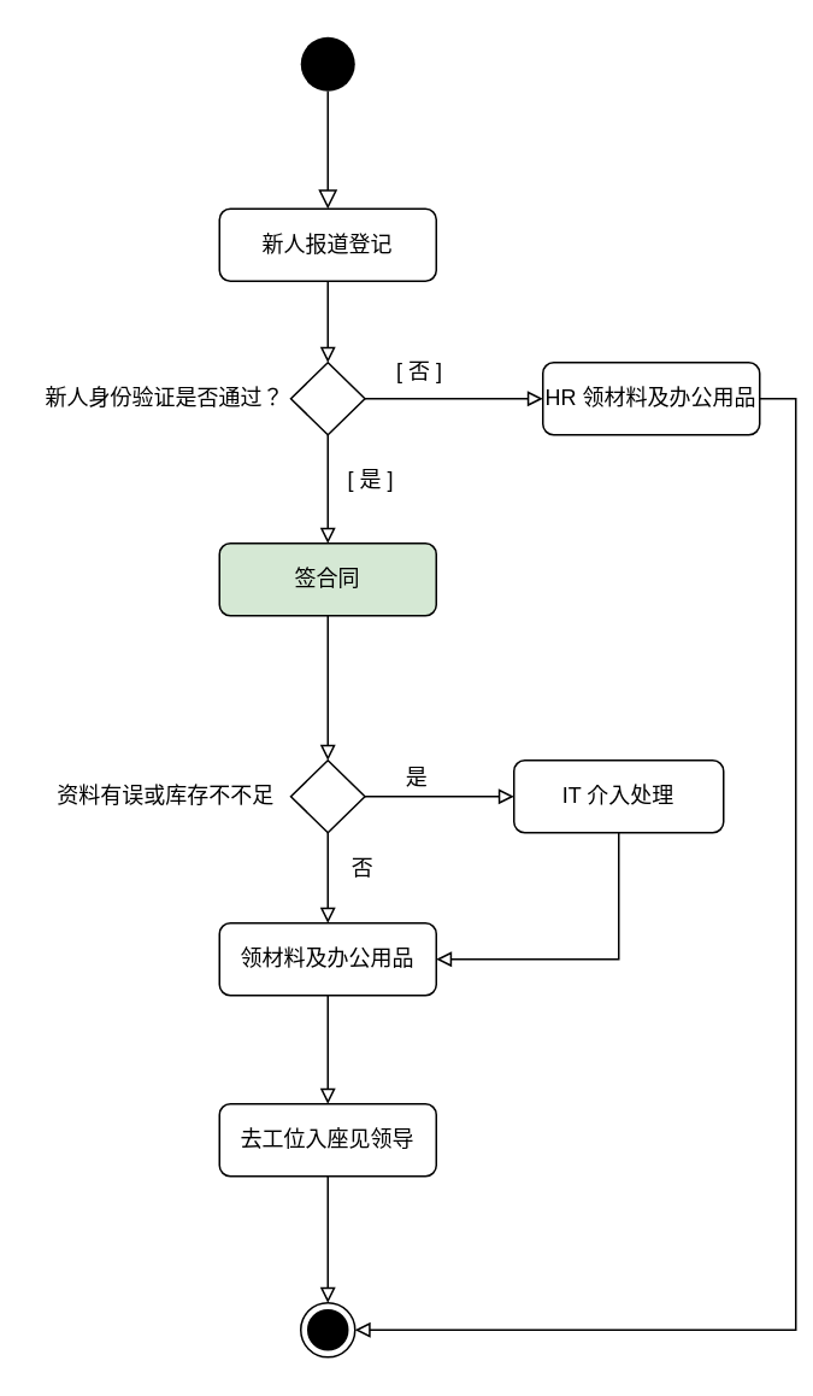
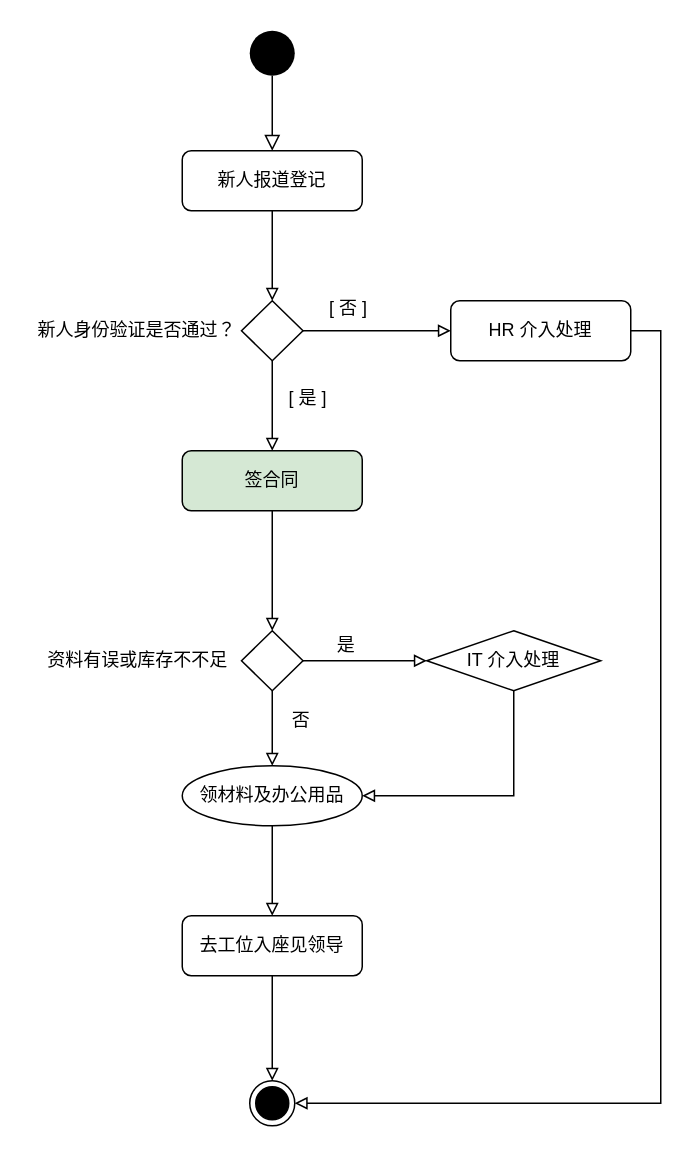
- <mxCell id="3" value="新人报道登记" style="rounded=1;whiteSpace=wrap;html=1;fontSize=12;glass=0;strokeWidth=1;shadow=0;" vertex="1" parent="1"><mxGeometry x="121" y="115" width="120" height="40" as="geometry" /></mxCell>
+ <mxCell id="3" value="新人报道登记" style="rounded=1;whiteSpace=wrap;html=1;fontSize=12;glass=0;strokeWidth=1;shadow=0;" vertex="1" parent="1"><mxGeometry x="121" y="100" width="120" height="40" as="geometry" /></mxCell>
- <mxCell id="20" value="HR 领材料及办公用品" style="rounded=1;whiteSpace=wrap;html=1;fontSize=12;glass=0;strokeWidth=1;shadow=0;" vertex="1" parent="1"><mxGeometry x="300" y="200" width="120" height="40" as="geometry" /></mxCell>
+ <mxCell id="20" value="HR 介入处理" style="rounded=1;whiteSpace=wrap;html=1;fontSize=12;glass=0;strokeWidth=1;shadow=0;" vertex="1" parent="1"><mxGeometry x="300" y="200" width="120" height="40" as="geometry" /></mxCell>
- <mxCell id="27" value="IT 介入处理" style="rounded=1;whiteSpace=wrap;html=1;fontSize=12;glass=0;strokeWidth=1;shadow=0;" vertex="1" parent="1"><mxGeometry x="284" y="420" width="116" height="40" as="geometry" /></mxCell>
+ <mxCell id="27" value="IT 介入处理" style="rhombus;whiteSpace=wrap;html=1;fontSize=12;glass=0;strokeWidth=1;shadow=0;" vertex="1" parent="1"><mxGeometry x="284" y="420" width="116" height="40" as="geometry" /></mxCell>
- <mxCell id="9" value="领材料及办公用品" style="rounded=1;whiteSpace=wrap;html=1;fontSize=12;glass=0;strokeWidth=1;shadow=0;" vertex="1" parent="1"><mxGeometry x="121" y="510" width="120" height="40" as="geometry" /></mxCell>
+ <mxCell id="9" value="领材料及办公用品" style="ellipse;whiteSpace=wrap;html=1;fontSize=12;glass=0;strokeWidth=1;shadow=0;" vertex="1" parent="1"><mxGeometry x="121" y="510" width="120" height="40" as="geometry" /></mxCell>
